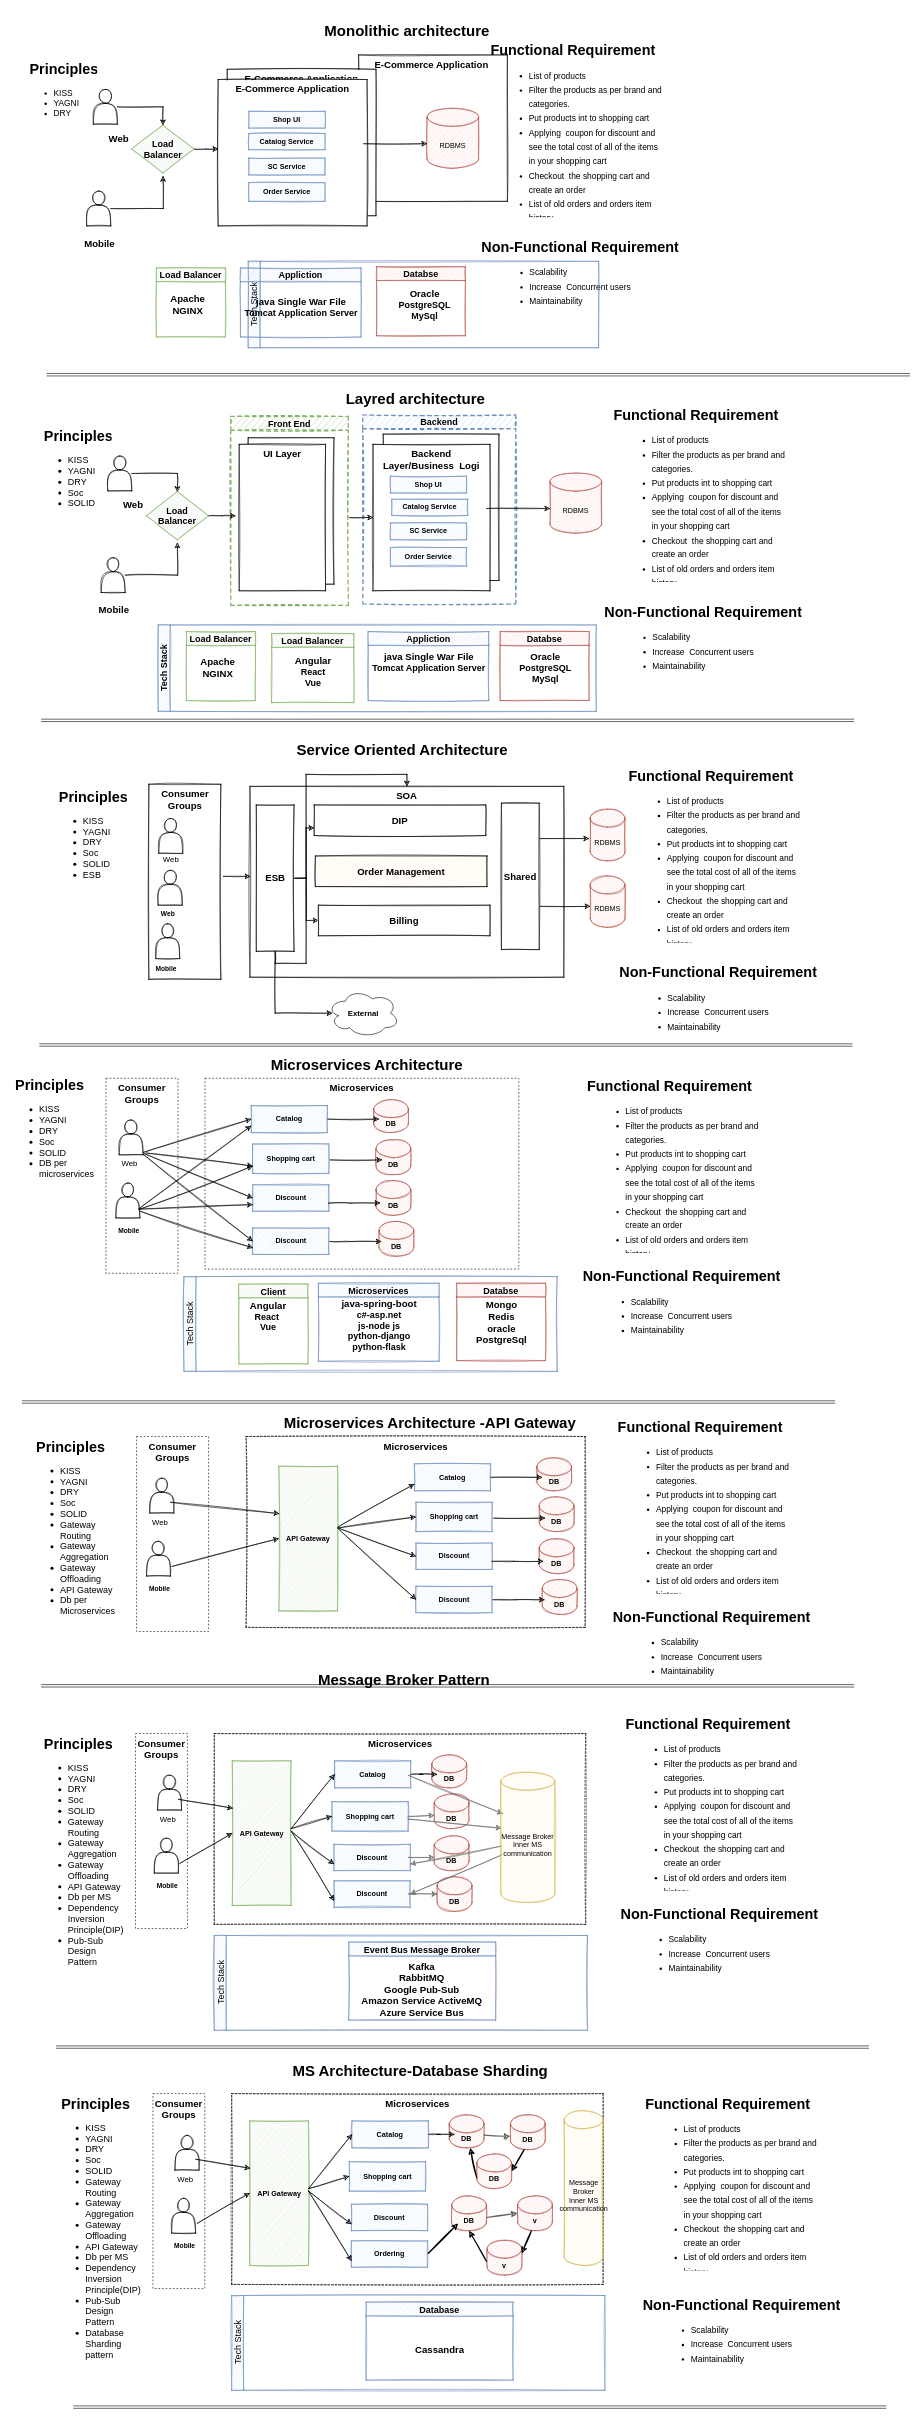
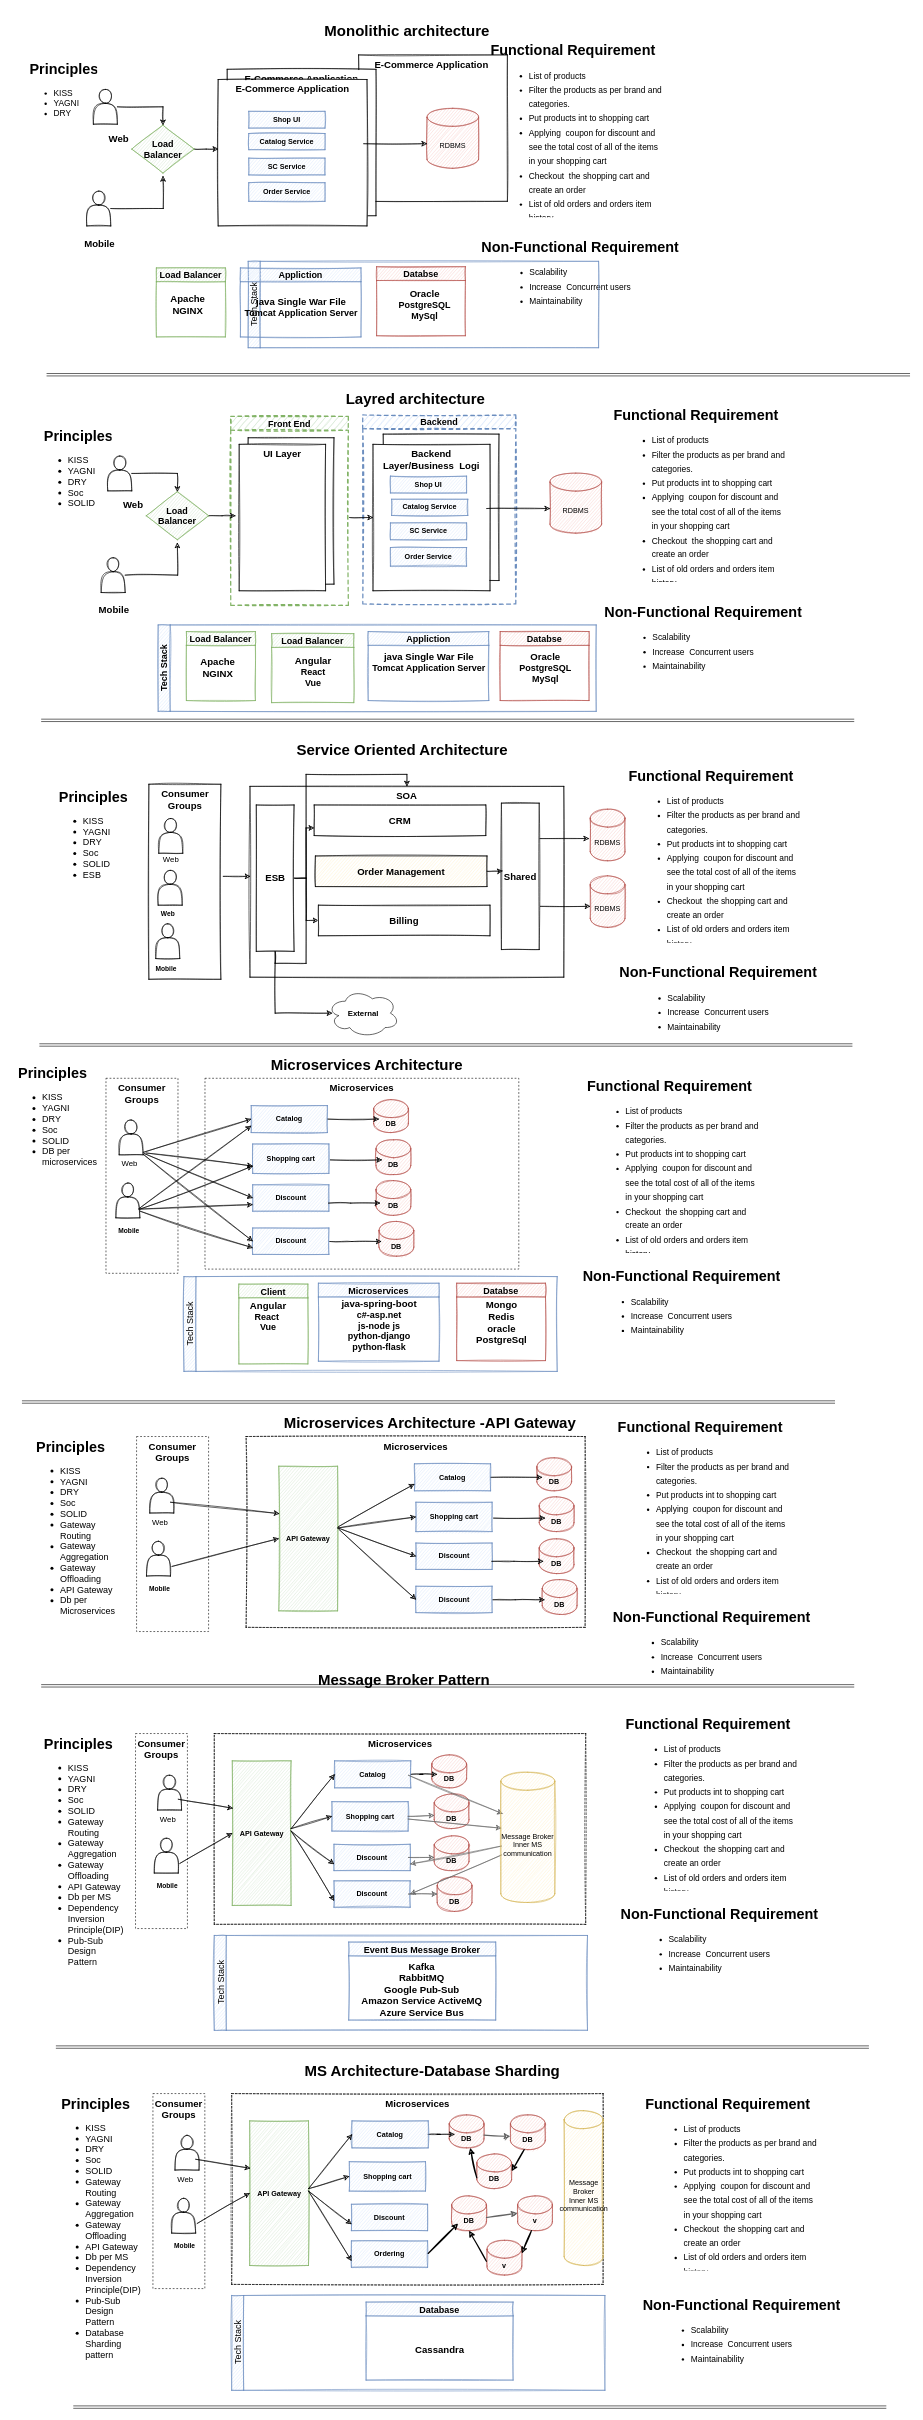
- <mxCell id="85" value="&lt;div style=&quot;text-align: justify&quot;&gt;&lt;b&gt;&lt;font style=&quot;font-size: 16px&quot;&gt;DIP&lt;/font&gt;&lt;/b&gt;&lt;/div&gt;" style="rounded=0;whiteSpace=wrap;html=1;sketch=1;align=center;verticalAlign=middle;" parent="1" vertex="1"><mxGeometry x="523" y="1341" width="286" height="51" as="geometry" /></mxCell>
+ <mxCell id="85" value="&lt;div style=&quot;text-align: justify&quot;&gt;&lt;b&gt;&lt;font style=&quot;font-size: 16px&quot;&gt;CRM&lt;/font&gt;&lt;/b&gt;&lt;/div&gt;" style="rounded=0;whiteSpace=wrap;html=1;sketch=1;align=center;verticalAlign=middle;" parent="1" vertex="1"><mxGeometry x="523" y="1341" width="286" height="51" as="geometry" /></mxCell>
+ <mxCell id="90" style="edgeStyle=orthogonalEdgeStyle;rounded=0;sketch=1;orthogonalLoop=1;jettySize=auto;html=1;entryX=0.032;entryY=0.463;entryDx=0;entryDy=0;entryPerimeter=0;fontSize=11;" parent="1" source="91" target="87" edge="1"><mxGeometry relative="1" as="geometry" /></mxCell>
- <mxCell id="97" value="&lt;h1&gt;Principles&lt;/h1&gt;&lt;p style=&quot;font-size: 14px&quot;&gt;&lt;/p&gt;&lt;ul style=&quot;font-size: 15px&quot;&gt;&lt;li&gt;KISS&lt;/li&gt;&lt;li&gt;YAGNI&lt;/li&gt;&lt;li&gt;DRY&lt;/li&gt;&lt;li&gt;Soc&lt;/li&gt;&lt;li&gt;SOLID&lt;/li&gt;&lt;li&gt;DB per microservices&lt;/li&gt;&lt;/ul&gt;&lt;p&gt;&lt;/p&gt;" style="text;html=1;strokeColor=none;fillColor=none;spacing=5;spacingTop=-20;whiteSpace=wrap;overflow=hidden;rounded=0;sketch=1;" parent="1" vertex="1"><mxGeometry x="20" y="1789" width="143" height="185" as="geometry" /></mxCell>
+ <mxCell id="97" value="&lt;h1&gt;Principles&lt;/h1&gt;&lt;p style=&quot;font-size: 14px&quot;&gt;&lt;/p&gt;&lt;ul style=&quot;font-size: 15px&quot;&gt;&lt;li&gt;KISS&lt;/li&gt;&lt;li&gt;YAGNI&lt;/li&gt;&lt;li&gt;DRY&lt;/li&gt;&lt;li&gt;Soc&lt;/li&gt;&lt;li&gt;SOLID&lt;/li&gt;&lt;li&gt;DB per microservices&lt;/li&gt;&lt;/ul&gt;&lt;p&gt;&lt;/p&gt;" style="text;html=1;strokeColor=none;fillColor=none;spacing=5;spacingTop=-20;whiteSpace=wrap;overflow=hidden;rounded=0;sketch=1;" parent="1" vertex="1"><mxGeometry x="25" y="1769" width="143" height="185" as="geometry" /></mxCell>
- <mxCell id="235" value="&lt;span style=&quot;font-size: 25px&quot;&gt;&lt;b&gt;MS Architecture-Database Sharding&lt;/b&gt;&lt;/span&gt;" style="text;html=1;strokeColor=none;fillColor=none;align=center;verticalAlign=middle;whiteSpace=wrap;rounded=0;sketch=1;" vertex="1" parent="1"><mxGeometry x="373.5" y="3419" width="652" height="59" as="geometry" /></mxCell>
+ <mxCell id="235" value="&lt;span style=&quot;font-size: 25px&quot;&gt;&lt;b&gt;MS Architecture-Database Sharding&lt;/b&gt;&lt;/span&gt;" style="text;html=1;strokeColor=none;fillColor=none;align=center;verticalAlign=middle;whiteSpace=wrap;rounded=0;sketch=1;" vertex="1" parent="1"><mxGeometry x="393.5" y="3419" width="652" height="59" as="geometry" /></mxCell>
